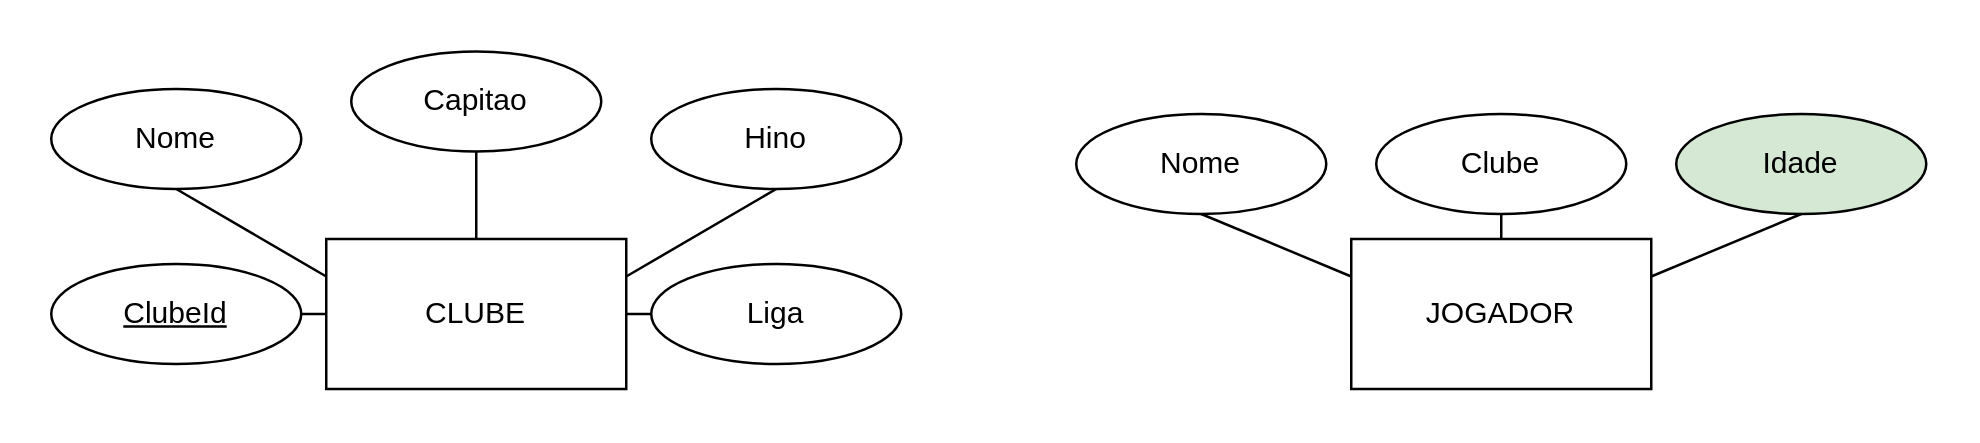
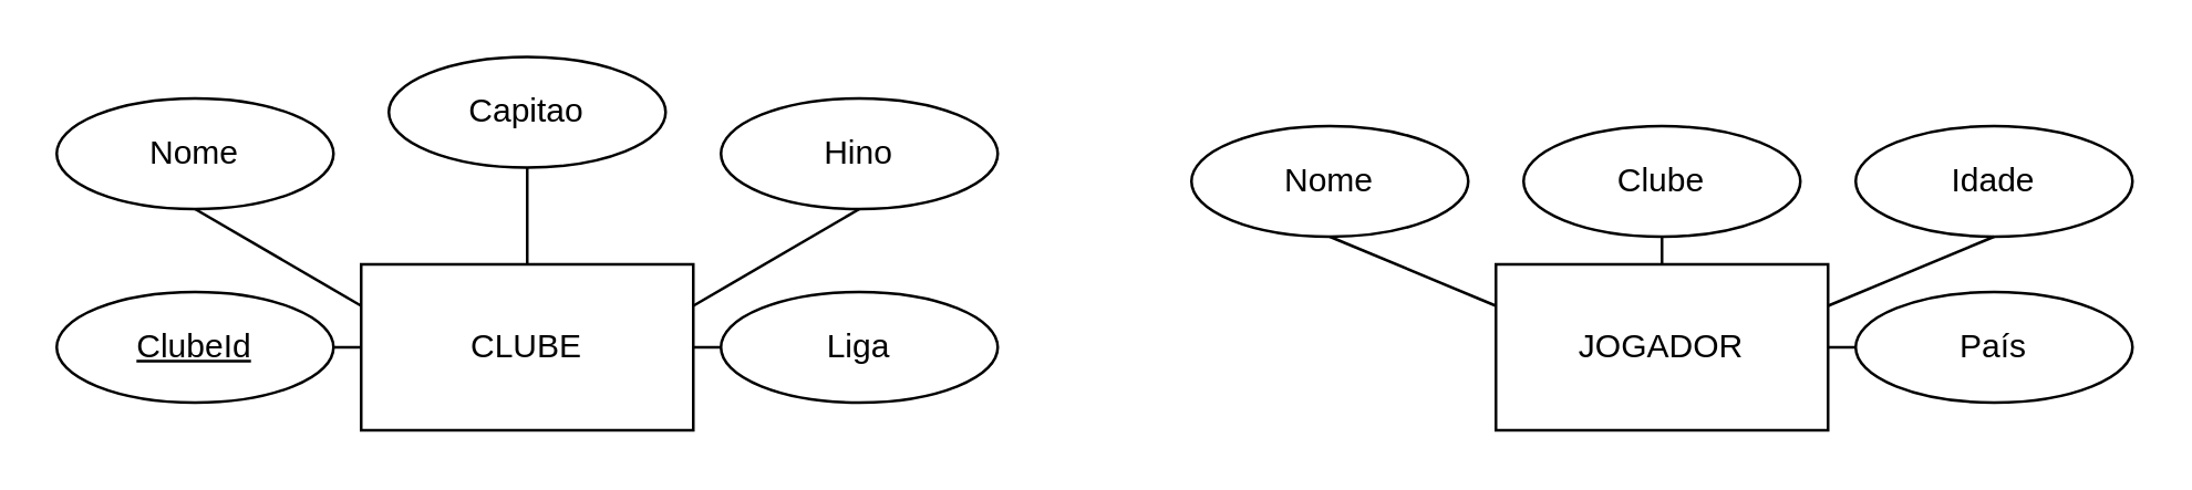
- <mxCell id="15" value="Idade" style="ellipse;whiteSpace=wrap;html=1;align=center;fillColor=#d5e8d4;" vertex="1" parent="1"><mxGeometry x="670" y="45" width="100" height="40" as="geometry" /></mxCell>
+ <mxCell id="15" value="Idade" style="ellipse;whiteSpace=wrap;html=1;align=center;" vertex="1" parent="1"><mxGeometry x="670" y="45" width="100" height="40" as="geometry" /></mxCell>
+ <mxCell id="18" value="" style="endArrow=none;html=1;rounded=0;entryX=0;entryY=0.5;entryDx=0;entryDy=0;exitX=1;exitY=0.5;exitDx=0;exitDy=0;" edge="1" parent="1" source="13" target="16"><mxGeometry width="50" height="50" relative="1" as="geometry"><mxPoint x="680" y="105" as="sourcePoint" /><mxPoint x="710" y="75" as="targetPoint" /></mxGeometry></mxCell>
+ <mxCell id="16" value="País" style="ellipse;whiteSpace=wrap;html=1;align=center;" vertex="1" parent="1"><mxGeometry x="670" y="105" width="100" height="40" as="geometry" /></mxCell>
